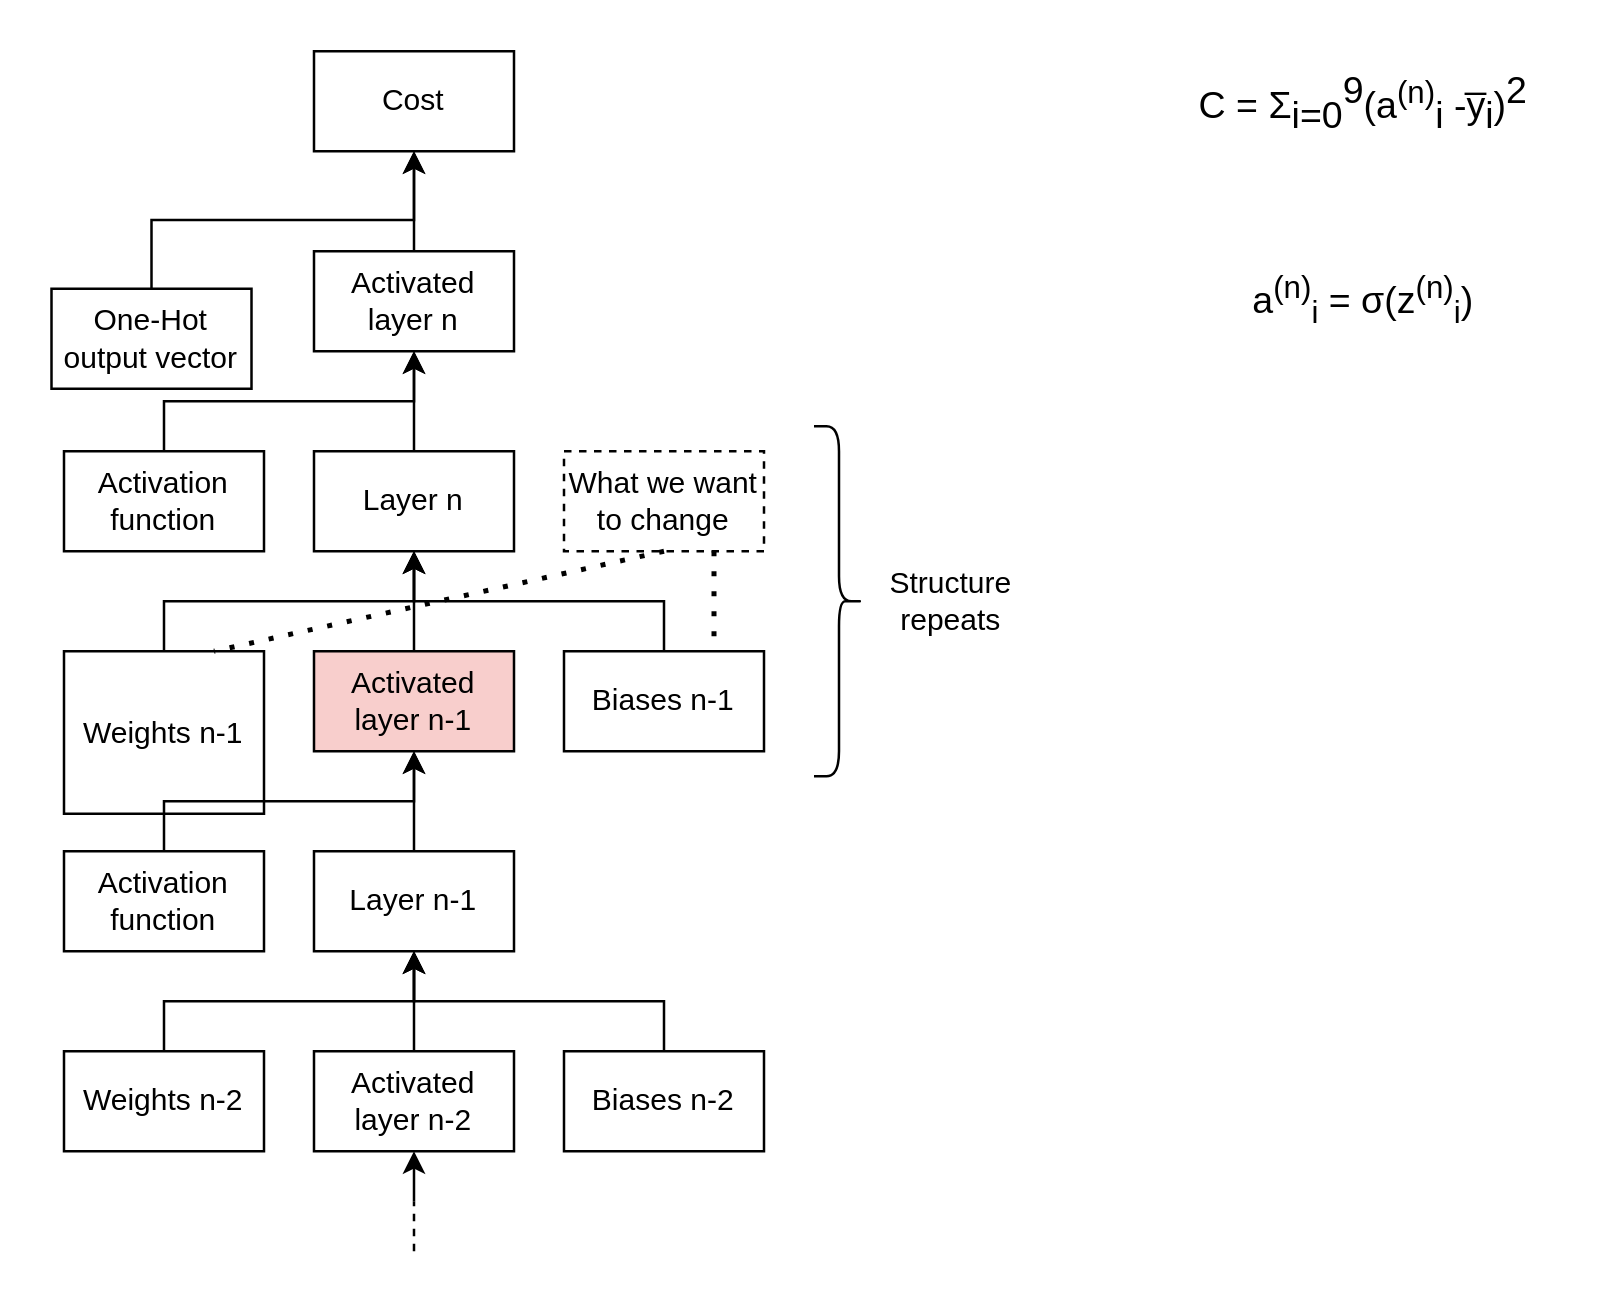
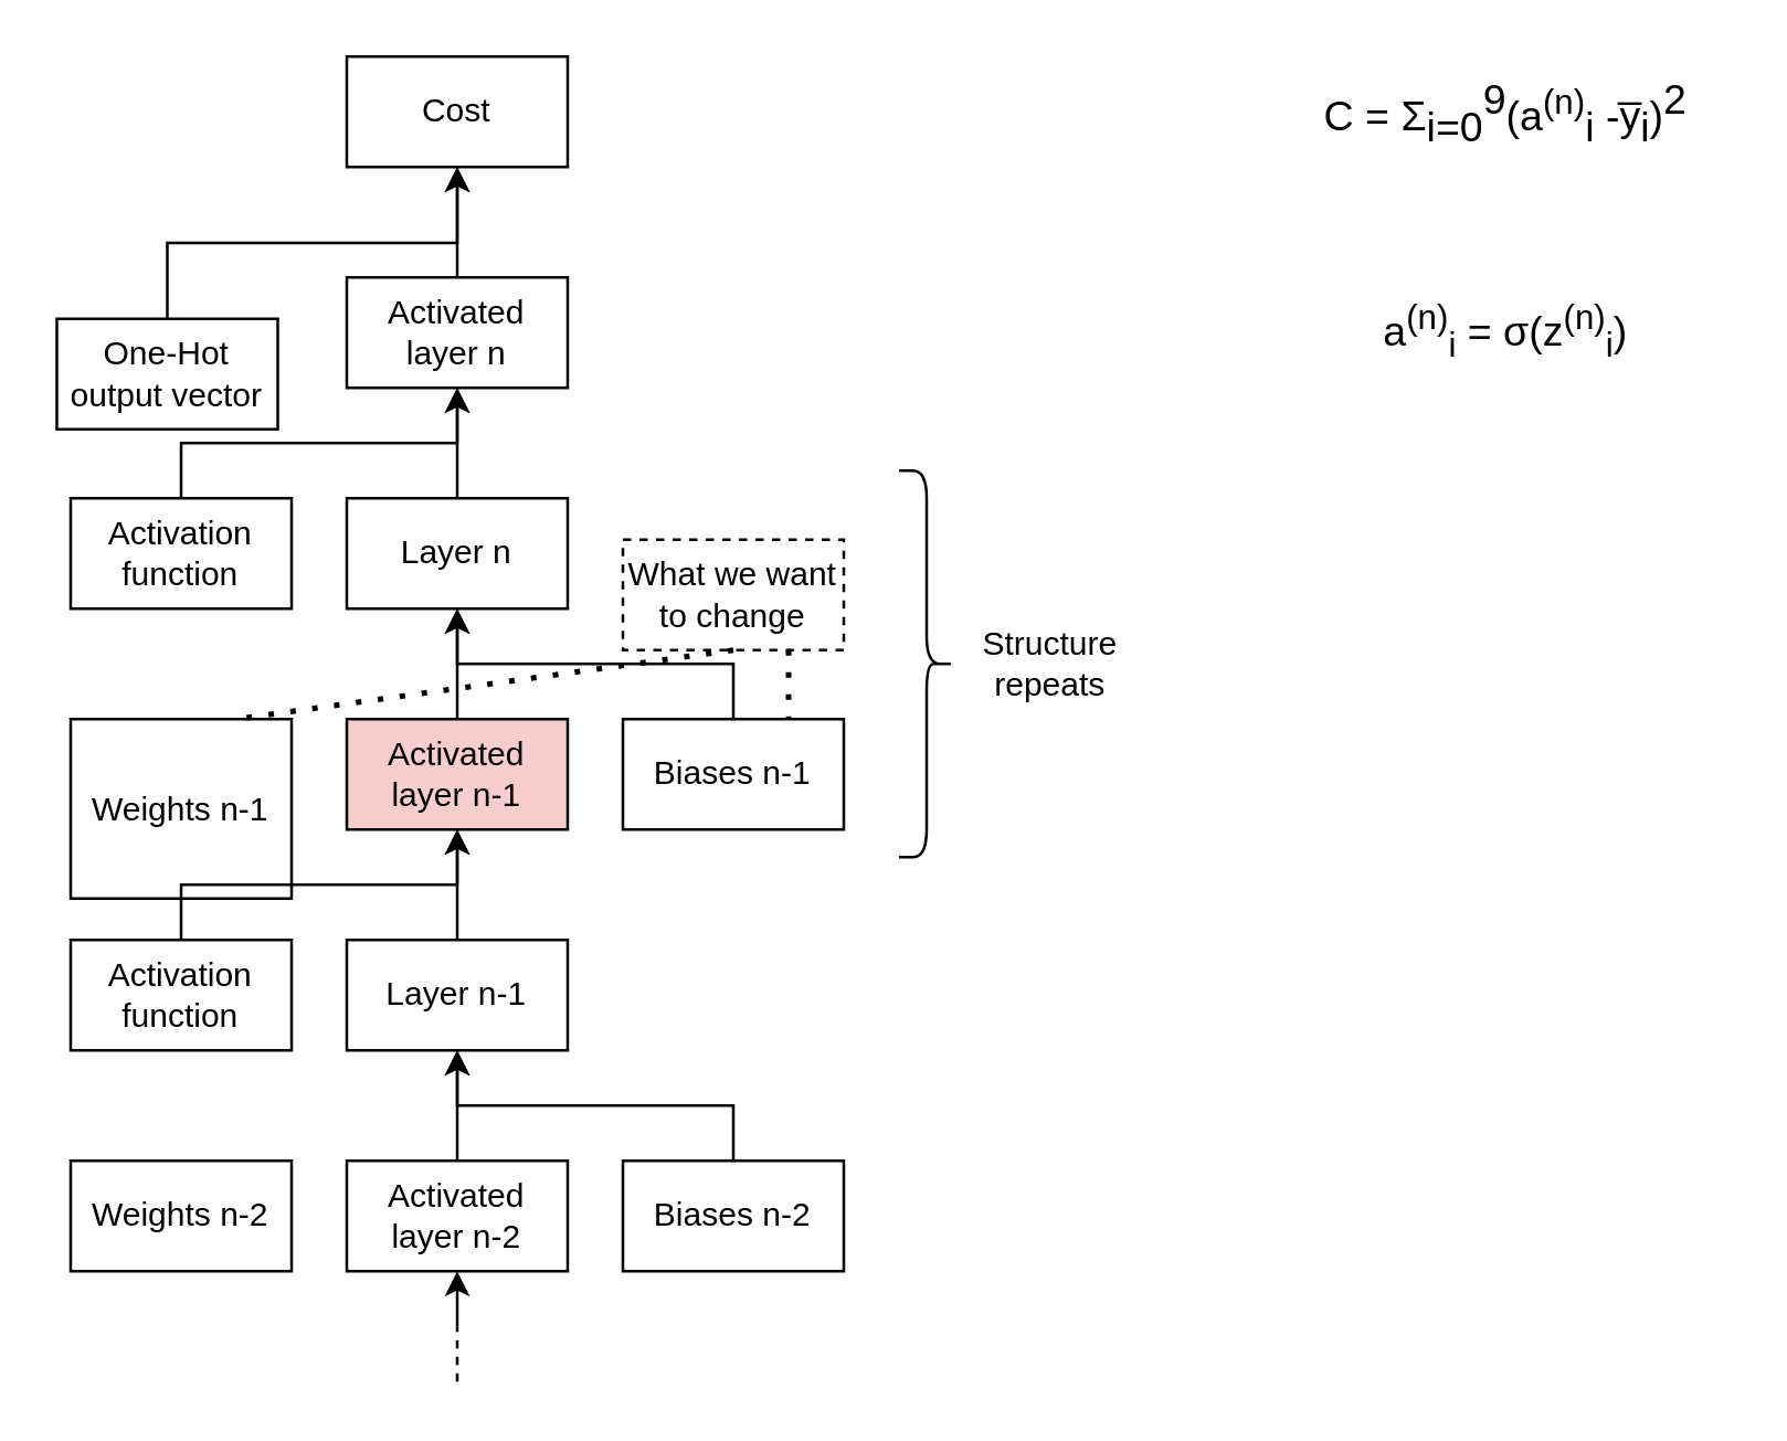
- <mxCell id="17" value="What we want to change" style="rounded=0;whiteSpace=wrap;html=1;dashed=1;" parent="1" vertex="1"><mxGeometry x="225" y="180" width="80" height="40" as="geometry" /></mxCell>
+ <mxCell id="17" value="What we want to change" style="rounded=0;whiteSpace=wrap;html=1;dashed=1;" parent="1" vertex="1"><mxGeometry x="225" y="195" width="80" height="40" as="geometry" /></mxCell>
- <mxCell id="10" style="edgeStyle=orthogonalEdgeStyle;rounded=0;orthogonalLoop=1;jettySize=auto;html=1;exitX=0.5;exitY=0;exitDx=0;exitDy=0;entryX=0.5;entryY=1;entryDx=0;entryDy=0;" parent="1" source="11" target="7" edge="1"><mxGeometry relative="1" as="geometry" /></mxCell>
- <mxCell id="26" style="edgeStyle=orthogonalEdgeStyle;rounded=0;orthogonalLoop=1;jettySize=auto;html=1;exitX=0.5;exitY=0;exitDx=0;exitDy=0;entryX=0.5;entryY=1;entryDx=0;entryDy=0;" edge="1" parent="1" source="27" target="21"><mxGeometry relative="1" as="geometry" /></mxCell>
